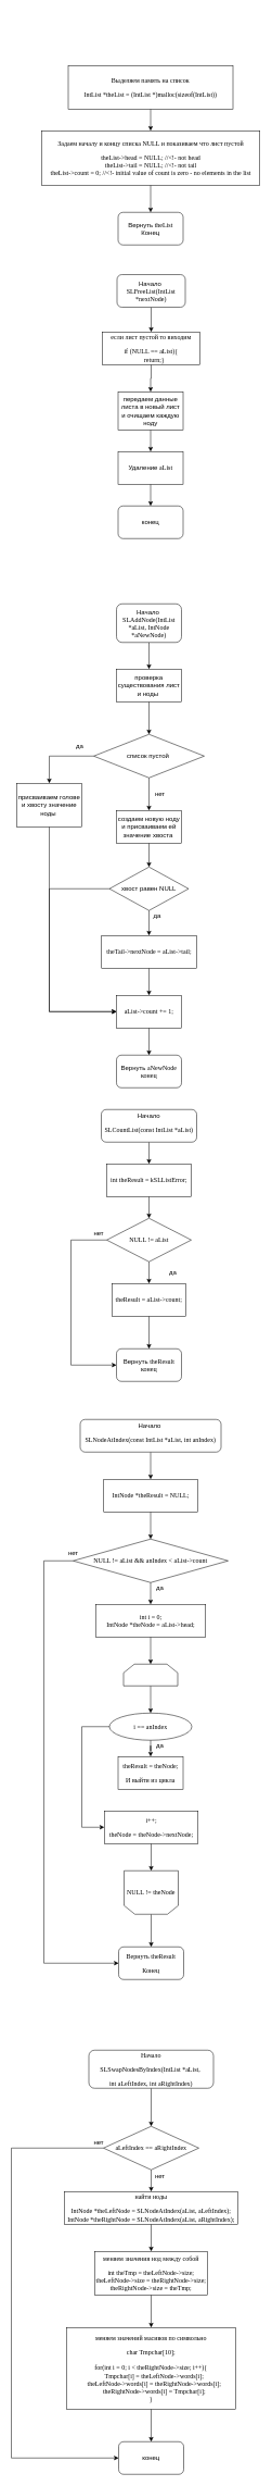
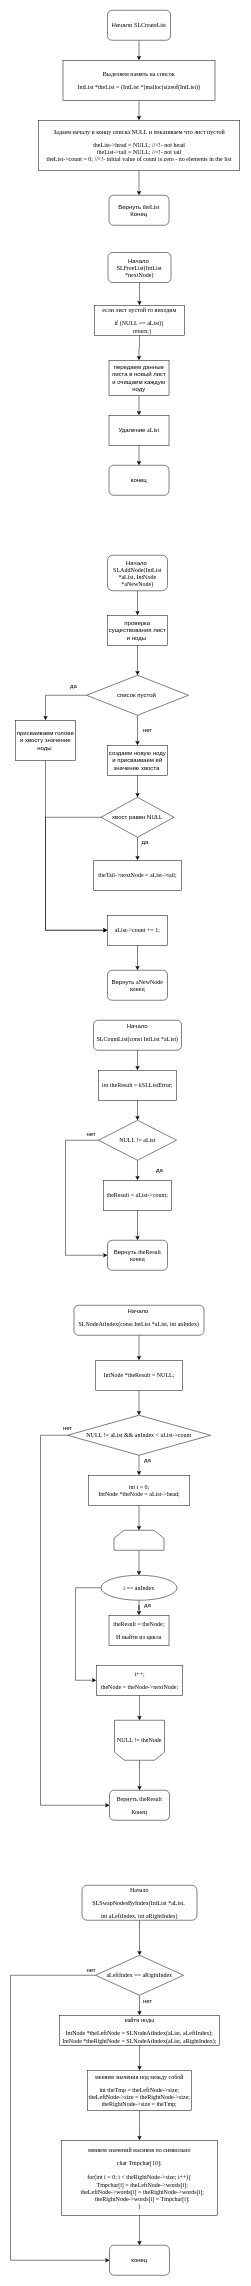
+ <mxCell id="3" value="Начало&amp;nbsp;&lt;span style=&quot;font-family: &amp;quot;jetbrains mono&amp;quot;;&quot;&gt;SLCreateList&lt;/span&gt;" style="rounded=1;whiteSpace=wrap;html=1;labelBackgroundColor=none;fontColor=#000000;" vertex="1" parent="1"><mxGeometry x="214" y="20" width="126" height="60" as="geometry" /></mxCell>
+ <mxCell id="2" value="" style="edgeStyle=orthogonalEdgeStyle;rounded=0;orthogonalLoop=1;jettySize=auto;html=1;labelBackgroundColor=none;fontColor=#000000;" edge="1" parent="1" source="3" target="5"><mxGeometry relative="1" as="geometry" /></mxCell>
- <mxCell id="34" value="" style="edgeStyle=orthogonalEdgeStyle;rounded=0;orthogonalLoop=1;jettySize=auto;html=1;labelBackgroundColor=none;fontColor=#000000;" edge="1" parent="1" source="35" target="38"><mxGeometry relative="1" as="geometry" /></mxCell>
